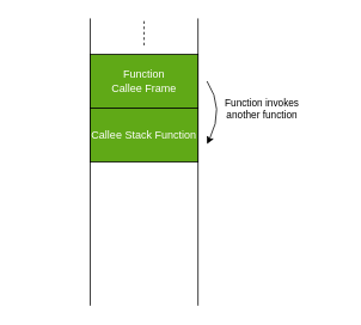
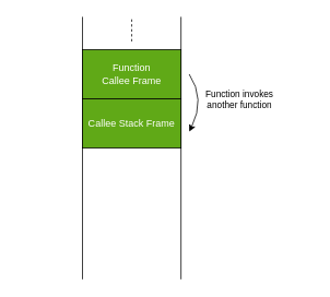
- <mxCell id="6" value="Callee Stack Function" style="rounded=0;whiteSpace=wrap;html=1;strokeColor=#000000;fillColor=#60a917;fontColor=#ffffff;" parent="1" vertex="1"><mxGeometry x="100" y="120" width="120" height="60" as="geometry" /></mxCell>
+ <mxCell id="6" value="Callee Stack Frame" style="rounded=0;whiteSpace=wrap;html=1;strokeColor=#000000;fillColor=#60a917;fontColor=#ffffff;" parent="1" vertex="1"><mxGeometry x="100" y="120" width="120" height="60" as="geometry" /></mxCell>
